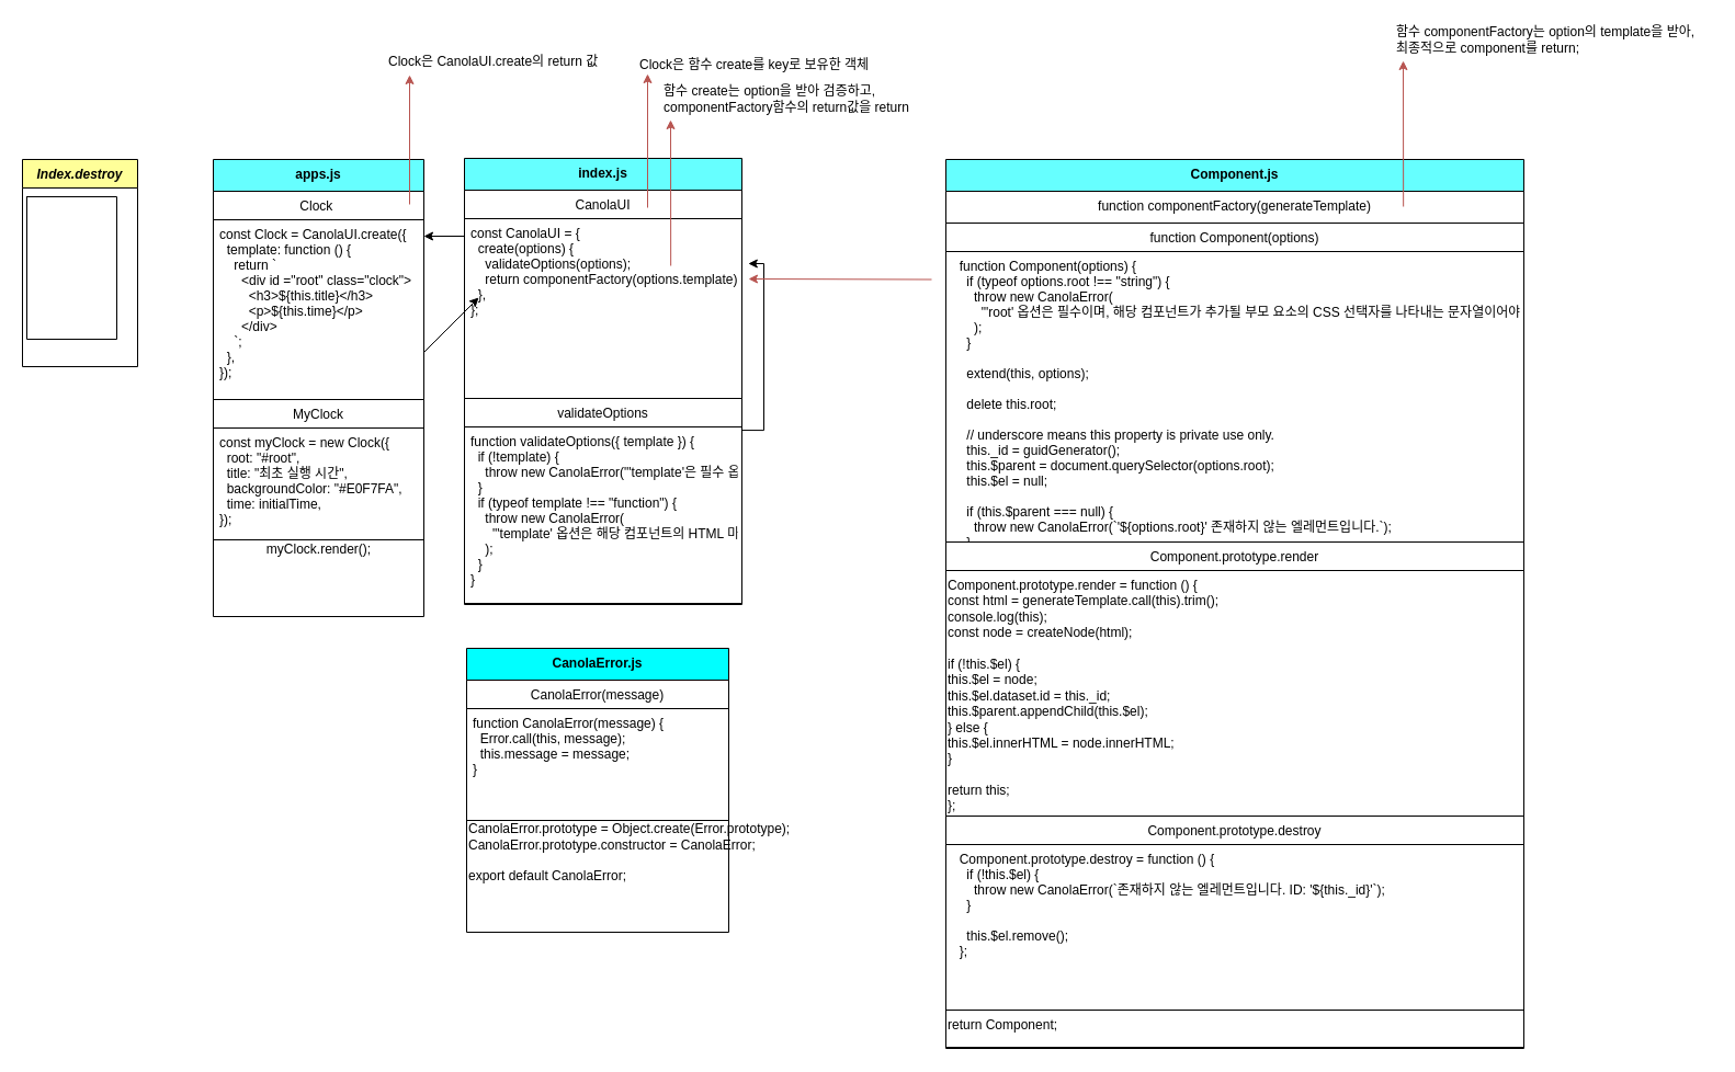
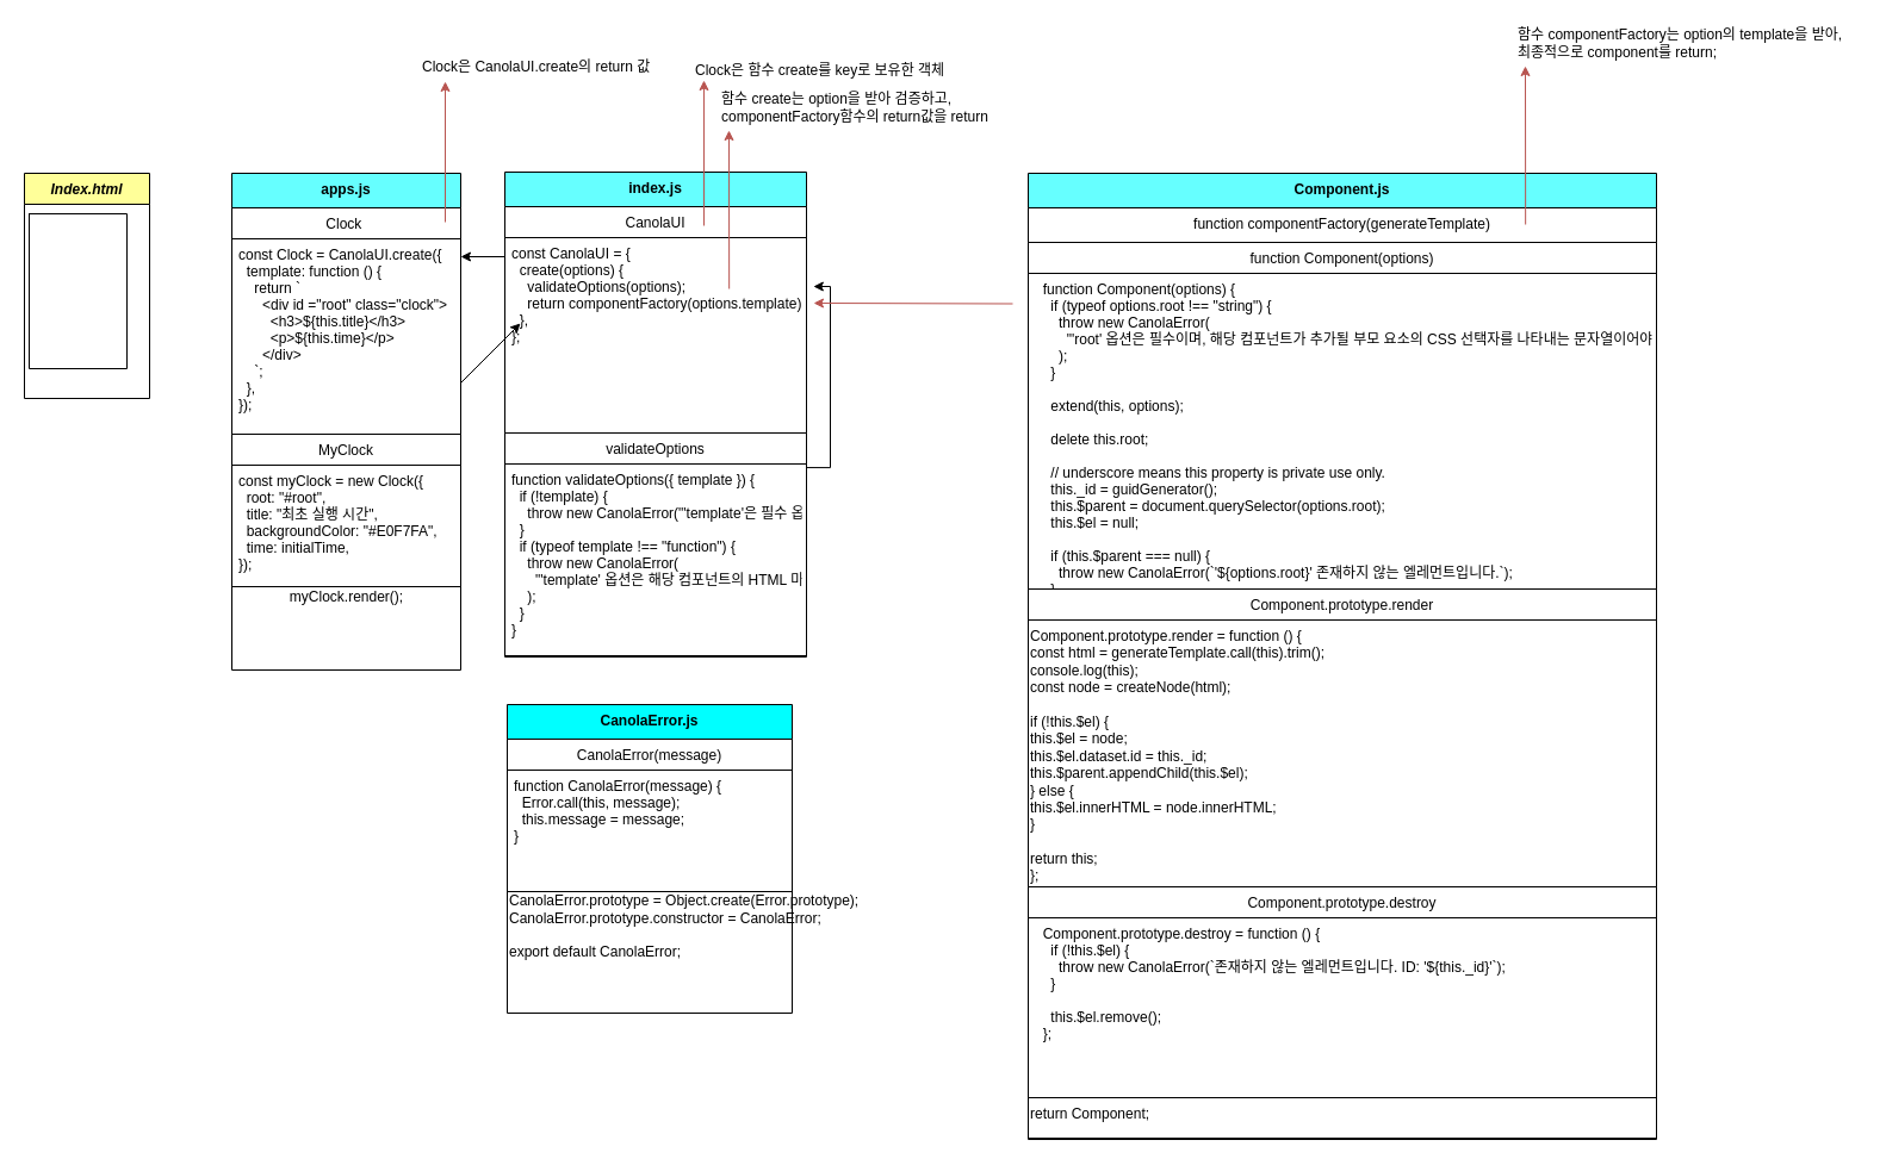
- <mxCell id="2" value="Index.destroy" style="swimlane;fontStyle=3;align=center;verticalAlign=top;childLayout=stackLayout;horizontal=1;startSize=26;horizontalStack=0;resizeParent=1;resizeLast=0;collapsible=1;marginBottom=0;rounded=0;shadow=0;strokeWidth=1;fillColor=#FFFF99;" vertex="1" parent="1"><mxGeometry x="20" y="145" width="105" height="189" as="geometry"><mxRectangle x="220" y="120" width="160" height="26" as="alternateBounds" /></mxGeometry></mxCell>
+ <mxCell id="2" value="Index.html" style="swimlane;fontStyle=3;align=center;verticalAlign=top;childLayout=stackLayout;horizontal=1;startSize=26;horizontalStack=0;resizeParent=1;resizeLast=0;collapsible=1;marginBottom=0;rounded=0;shadow=0;strokeWidth=1;fillColor=#FFFF99;" vertex="1" parent="1"><mxGeometry x="20" y="145" width="105" height="189" as="geometry"><mxRectangle x="220" y="120" width="160" height="26" as="alternateBounds" /></mxGeometry></mxCell>
